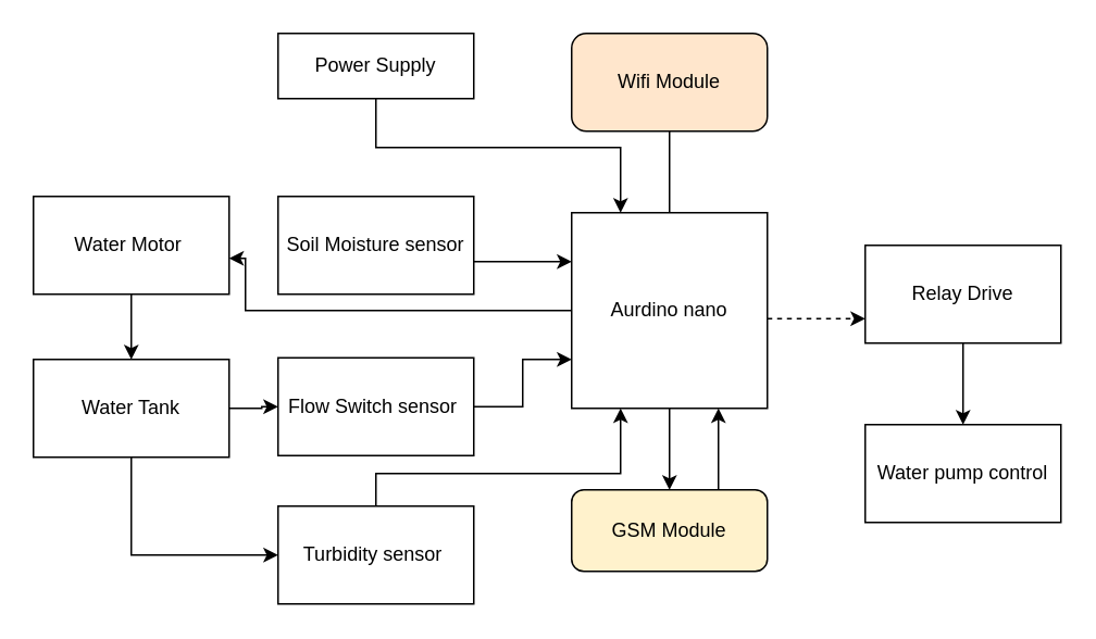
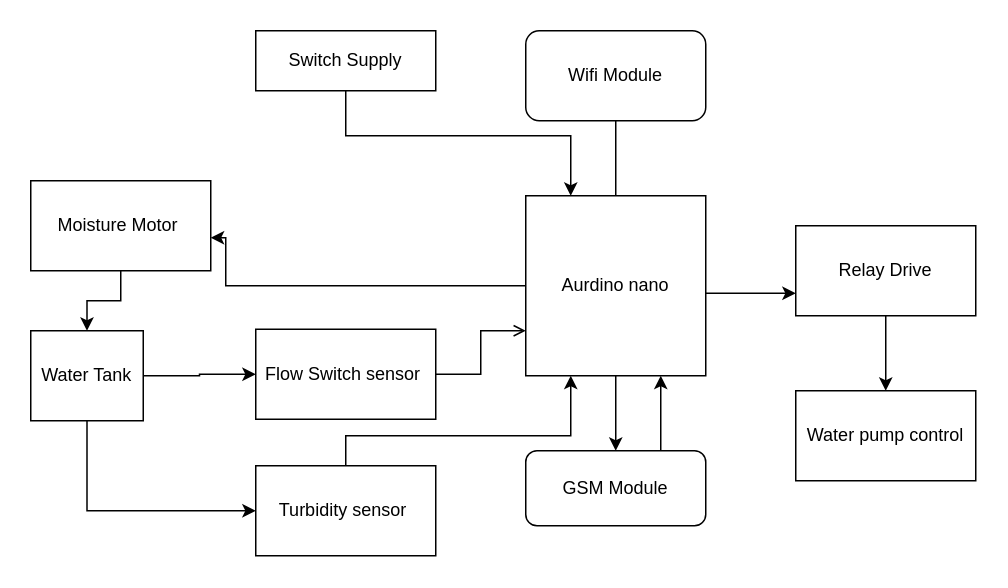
- <mxCell id="11" value="Power Supply" style="rounded=0;whiteSpace=wrap;html=1;" vertex="1" parent="1"><mxGeometry x="170" y="20" width="120" height="40" as="geometry" /></mxCell>
+ <mxCell id="11" value="Switch Supply" style="rounded=0;whiteSpace=wrap;html=1;" vertex="1" parent="1"><mxGeometry x="170" y="20" width="120" height="40" as="geometry" /></mxCell>
- <mxCell id="9" value="Wifi Module" style="rounded=1;whiteSpace=wrap;html=1;fillColor=#ffe6cc;" vertex="1" parent="1"><mxGeometry x="350" y="20" width="120" height="60" as="geometry" /></mxCell>
+ <mxCell id="9" value="Wifi Module" style="rounded=1;whiteSpace=wrap;html=1;" vertex="1" parent="1"><mxGeometry x="350" y="20" width="120" height="60" as="geometry" /></mxCell>
- <mxCell id="22" value="Water Motor&amp;nbsp;" style="rounded=0;whiteSpace=wrap;html=1;" vertex="1" parent="1"><mxGeometry x="20" y="120" width="120" height="60" as="geometry" /></mxCell>
+ <mxCell id="22" value="Moisture Motor&amp;nbsp;" style="rounded=0;whiteSpace=wrap;html=1;" vertex="1" parent="1"><mxGeometry x="20" y="120" width="120" height="60" as="geometry" /></mxCell>
- <mxCell id="13" value="Soil Moisture sensor" style="rounded=0;whiteSpace=wrap;html=1;" vertex="1" parent="1"><mxGeometry x="170" y="120" width="120" height="60" as="geometry" /></mxCell>
- <mxCell id="12" style="edgeStyle=orthogonalEdgeStyle;rounded=0;orthogonalLoop=1;jettySize=auto;html=1;entryX=0;entryY=0.25;entryDx=0;entryDy=0;" edge="1" parent="1" source="13" target="5"><mxGeometry relative="1" as="geometry"><Array as="points"><mxPoint x="310" y="160" /><mxPoint x="310" y="160" /></Array></mxGeometry></mxCell>
- <mxCell id="4" style="edgeStyle=orthogonalEdgeStyle;rounded=0;orthogonalLoop=1;jettySize=auto;html=1;entryX=0;entryY=0.75;entryDx=0;entryDy=0;dashed=1;" edge="1" parent="1" source="5" target="24"><mxGeometry relative="1" as="geometry"><Array as="points"><mxPoint x="500" y="195" /><mxPoint x="500" y="195" /></Array></mxGeometry></mxCell>
+ <mxCell id="4" style="edgeStyle=orthogonalEdgeStyle;rounded=0;orthogonalLoop=1;jettySize=auto;html=1;entryX=0;entryY=0.75;entryDx=0;entryDy=0;" edge="1" parent="1" source="5" target="24"><mxGeometry relative="1" as="geometry"><Array as="points"><mxPoint x="500" y="195" /><mxPoint x="500" y="195" /></Array></mxGeometry></mxCell>
- <mxCell id="14" style="edgeStyle=orthogonalEdgeStyle;rounded=0;orthogonalLoop=1;jettySize=auto;html=1;entryX=0;entryY=0.75;entryDx=0;entryDy=0;" edge="1" parent="1" source="15" target="5"><mxGeometry relative="1" as="geometry" /></mxCell>
+ <mxCell id="14" style="edgeStyle=orthogonalEdgeStyle;rounded=0;orthogonalLoop=1;jettySize=auto;html=1;entryX=0;entryY=0.75;entryDx=0;entryDy=0;endArrow=open;" edge="1" parent="1" source="15" target="5"><mxGeometry relative="1" as="geometry" /></mxCell>
- <mxCell id="18" value="Water Tank" style="rounded=0;whiteSpace=wrap;html=1;" vertex="1" parent="1"><mxGeometry x="20" y="220" width="120" height="60" as="geometry" /></mxCell>
+ <mxCell id="18" value="Water Tank" style="rounded=0;whiteSpace=wrap;html=1;" vertex="1" parent="1"><mxGeometry x="20" y="220" width="75" height="60" as="geometry" /></mxCell>
- <mxCell id="7" value="GSM Module" style="rounded=1;whiteSpace=wrap;html=1;fillColor=#fff2cc;" vertex="1" parent="1"><mxGeometry x="350" y="300" width="120" height="50" as="geometry" /></mxCell>
+ <mxCell id="7" value="GSM Module" style="rounded=1;whiteSpace=wrap;html=1;" vertex="1" parent="1"><mxGeometry x="350" y="300" width="120" height="50" as="geometry" /></mxCell>
